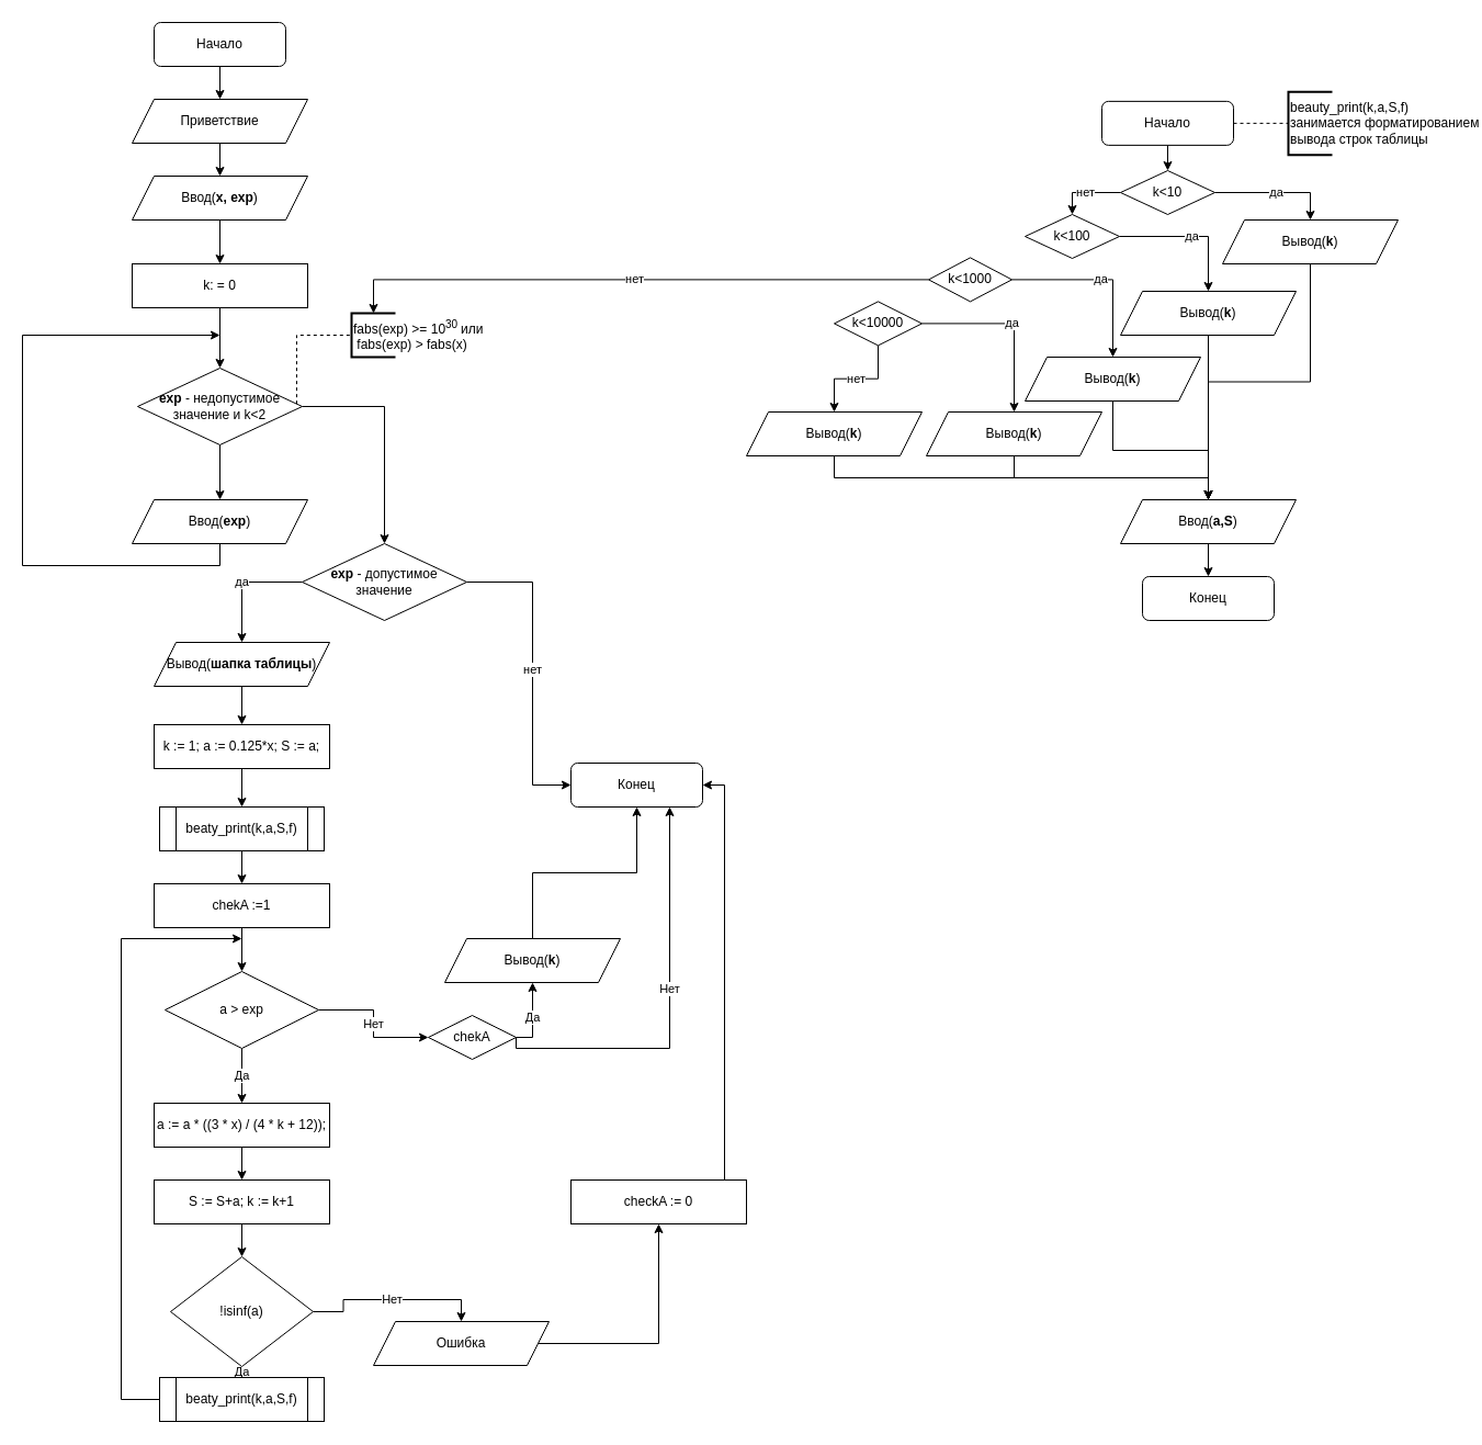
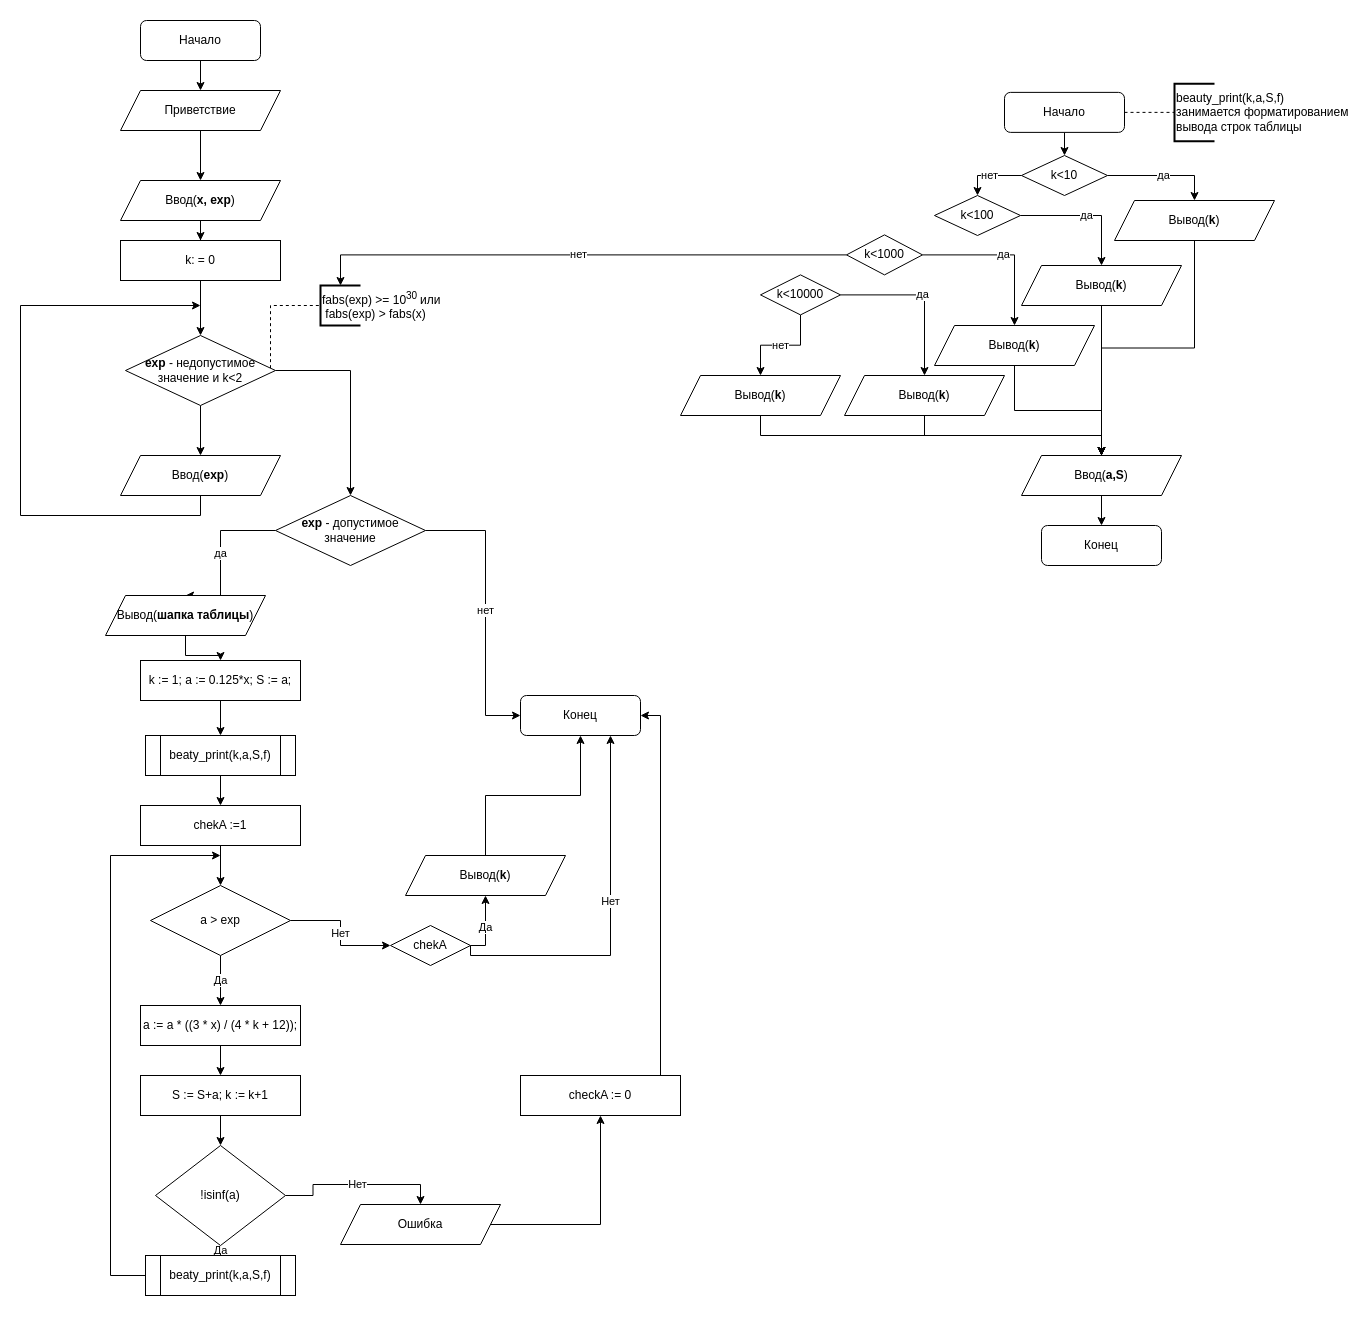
- <mxCell id="7" value="Ввод(&lt;b&gt;х, exp&lt;/b&gt;)" style="shape=parallelogram;perimeter=parallelogramPerimeter;whiteSpace=wrap;html=1;fixedSize=1;" parent="1" vertex="1"><mxGeometry x="120" y="160" width="160" height="40" as="geometry" /></mxCell>
+ <mxCell id="7" value="Ввод(&lt;b&gt;х, exp&lt;/b&gt;)" style="shape=parallelogram;perimeter=parallelogramPerimeter;whiteSpace=wrap;html=1;fixedSize=1;" parent="1" vertex="1"><mxGeometry x="120" y="180" width="160" height="40" as="geometry" /></mxCell>
- <mxCell id="48" value="Вывод(&lt;b&gt;шапка таблицы&lt;/b&gt;)" style="shape=parallelogram;perimeter=parallelogramPerimeter;whiteSpace=wrap;html=1;fixedSize=1;" vertex="1" parent="1"><mxGeometry x="140" y="585" width="160" height="40" as="geometry" /></mxCell>
+ <mxCell id="48" value="Вывод(&lt;b&gt;шапка таблицы&lt;/b&gt;)" style="shape=parallelogram;perimeter=parallelogramPerimeter;whiteSpace=wrap;html=1;fixedSize=1;" vertex="1" parent="1"><mxGeometry x="105" y="595" width="160" height="40" as="geometry" /></mxCell>
